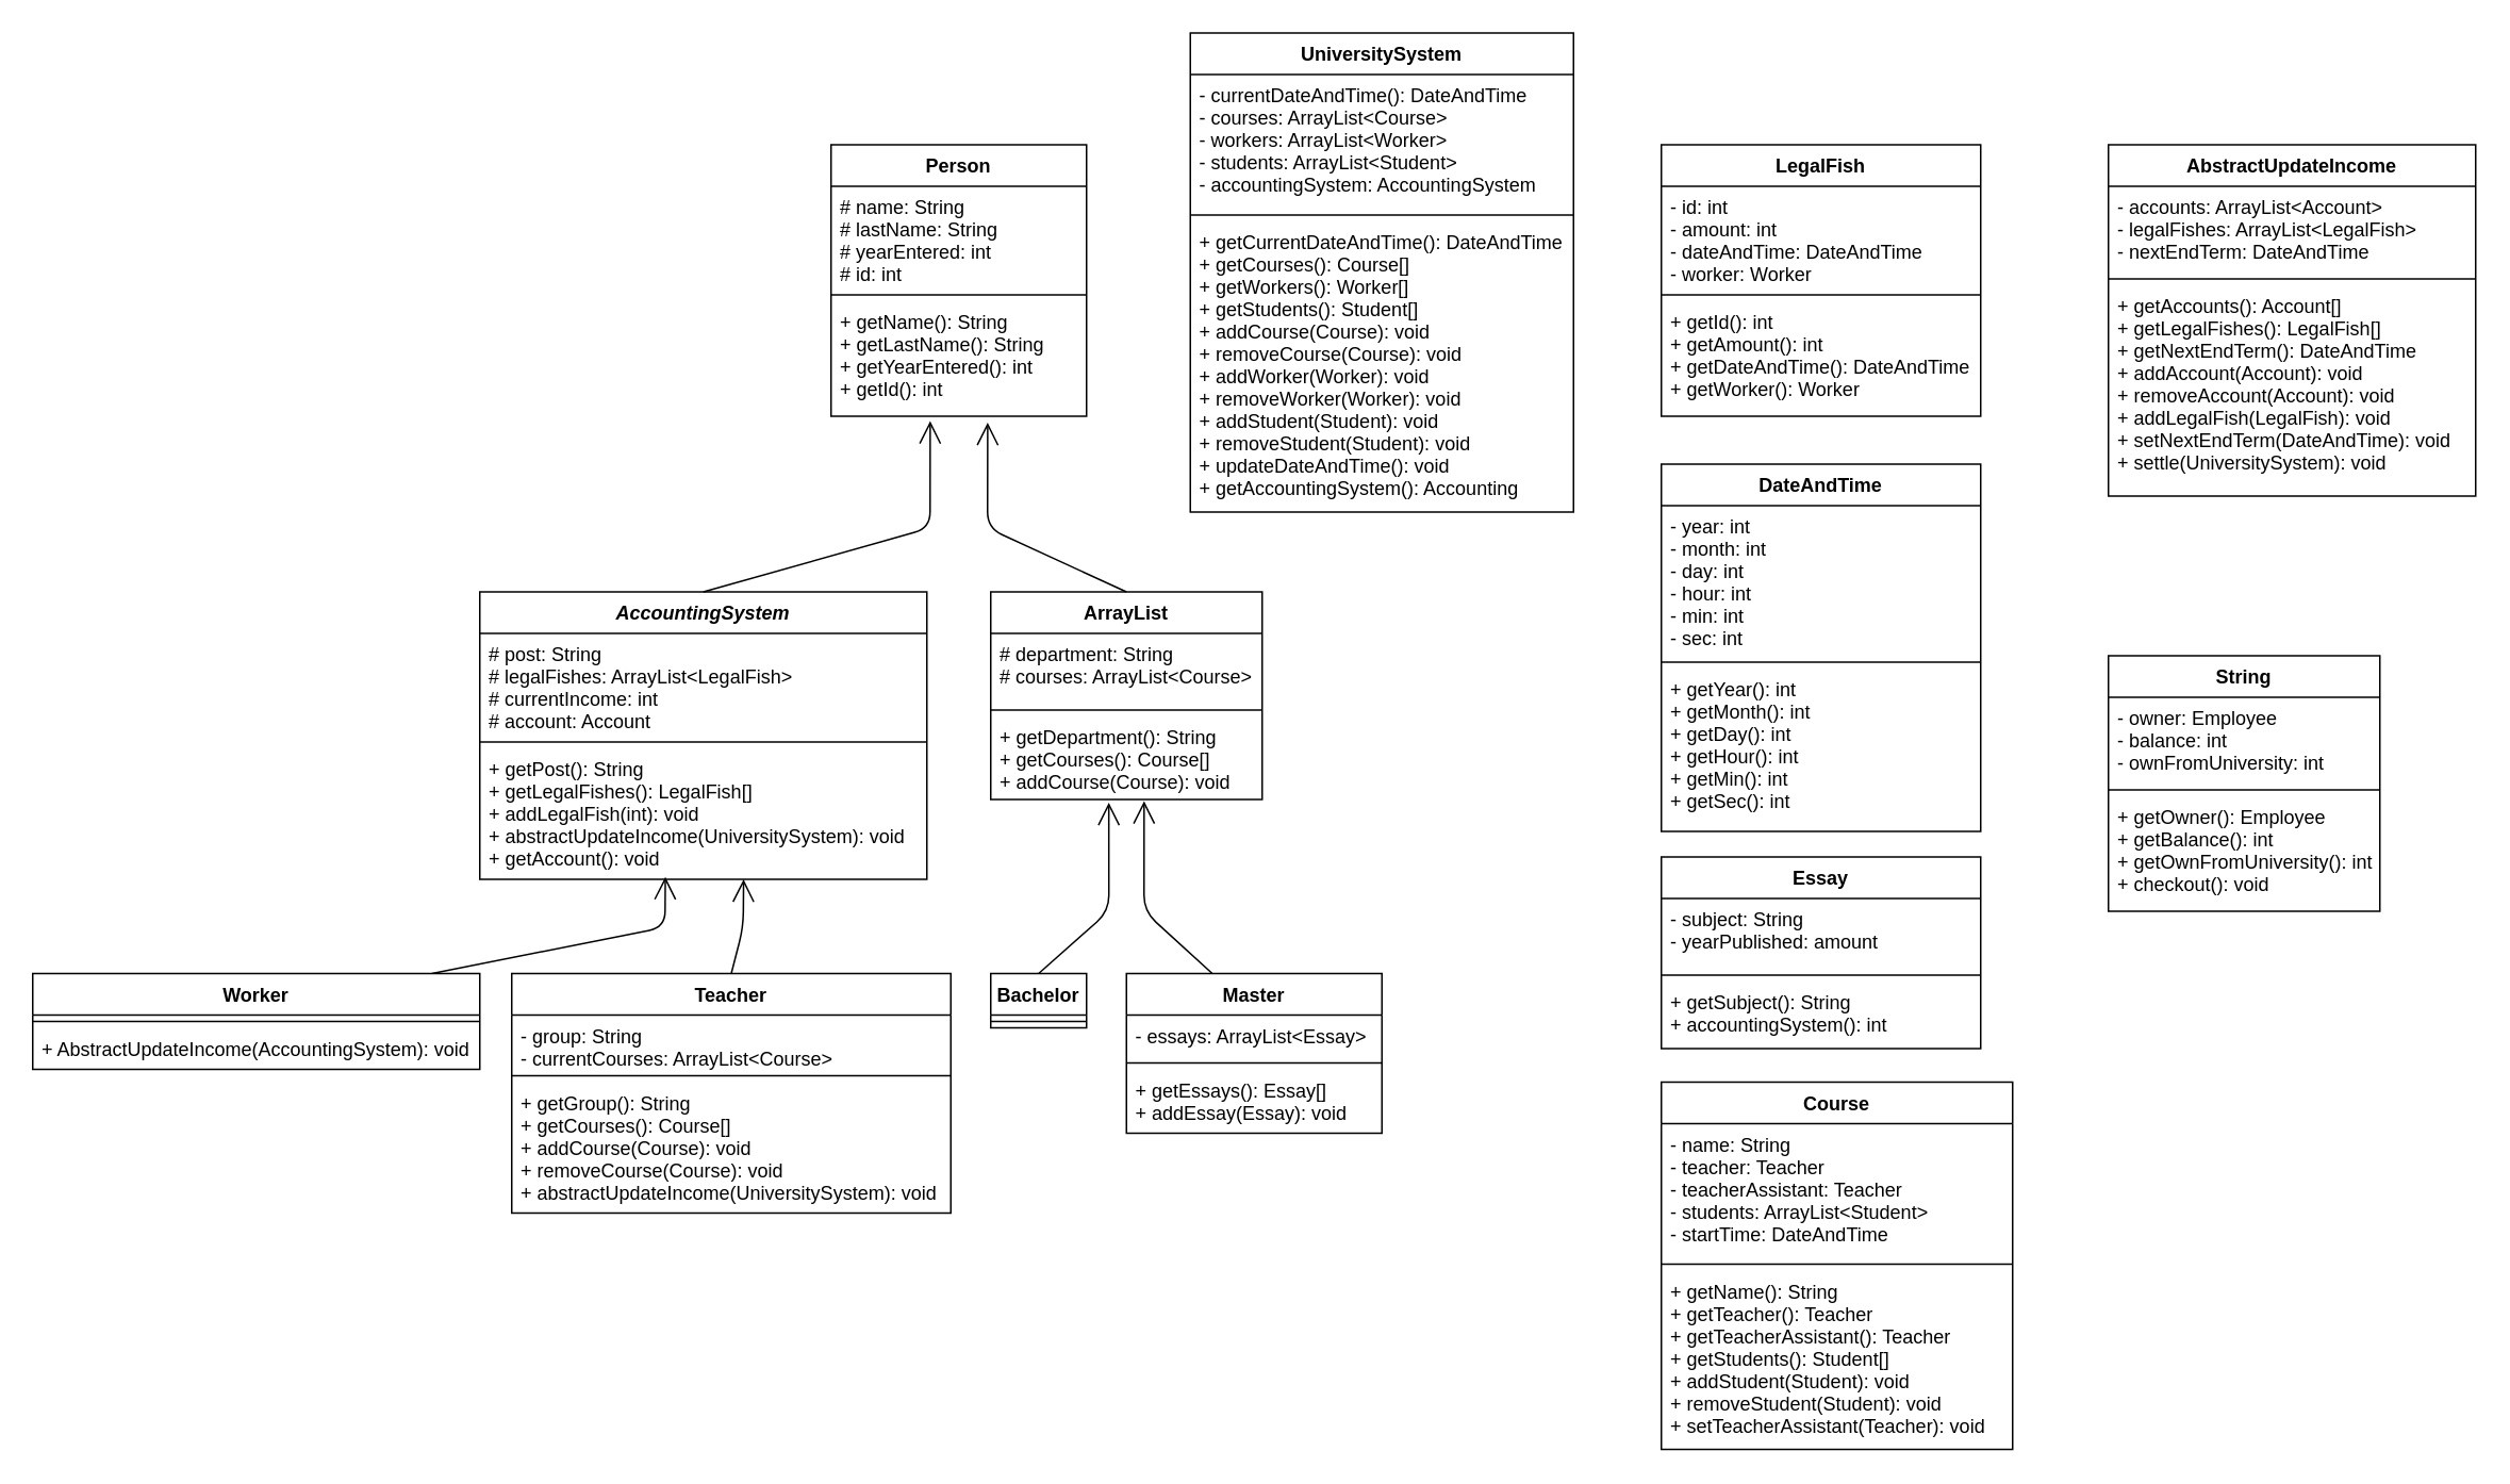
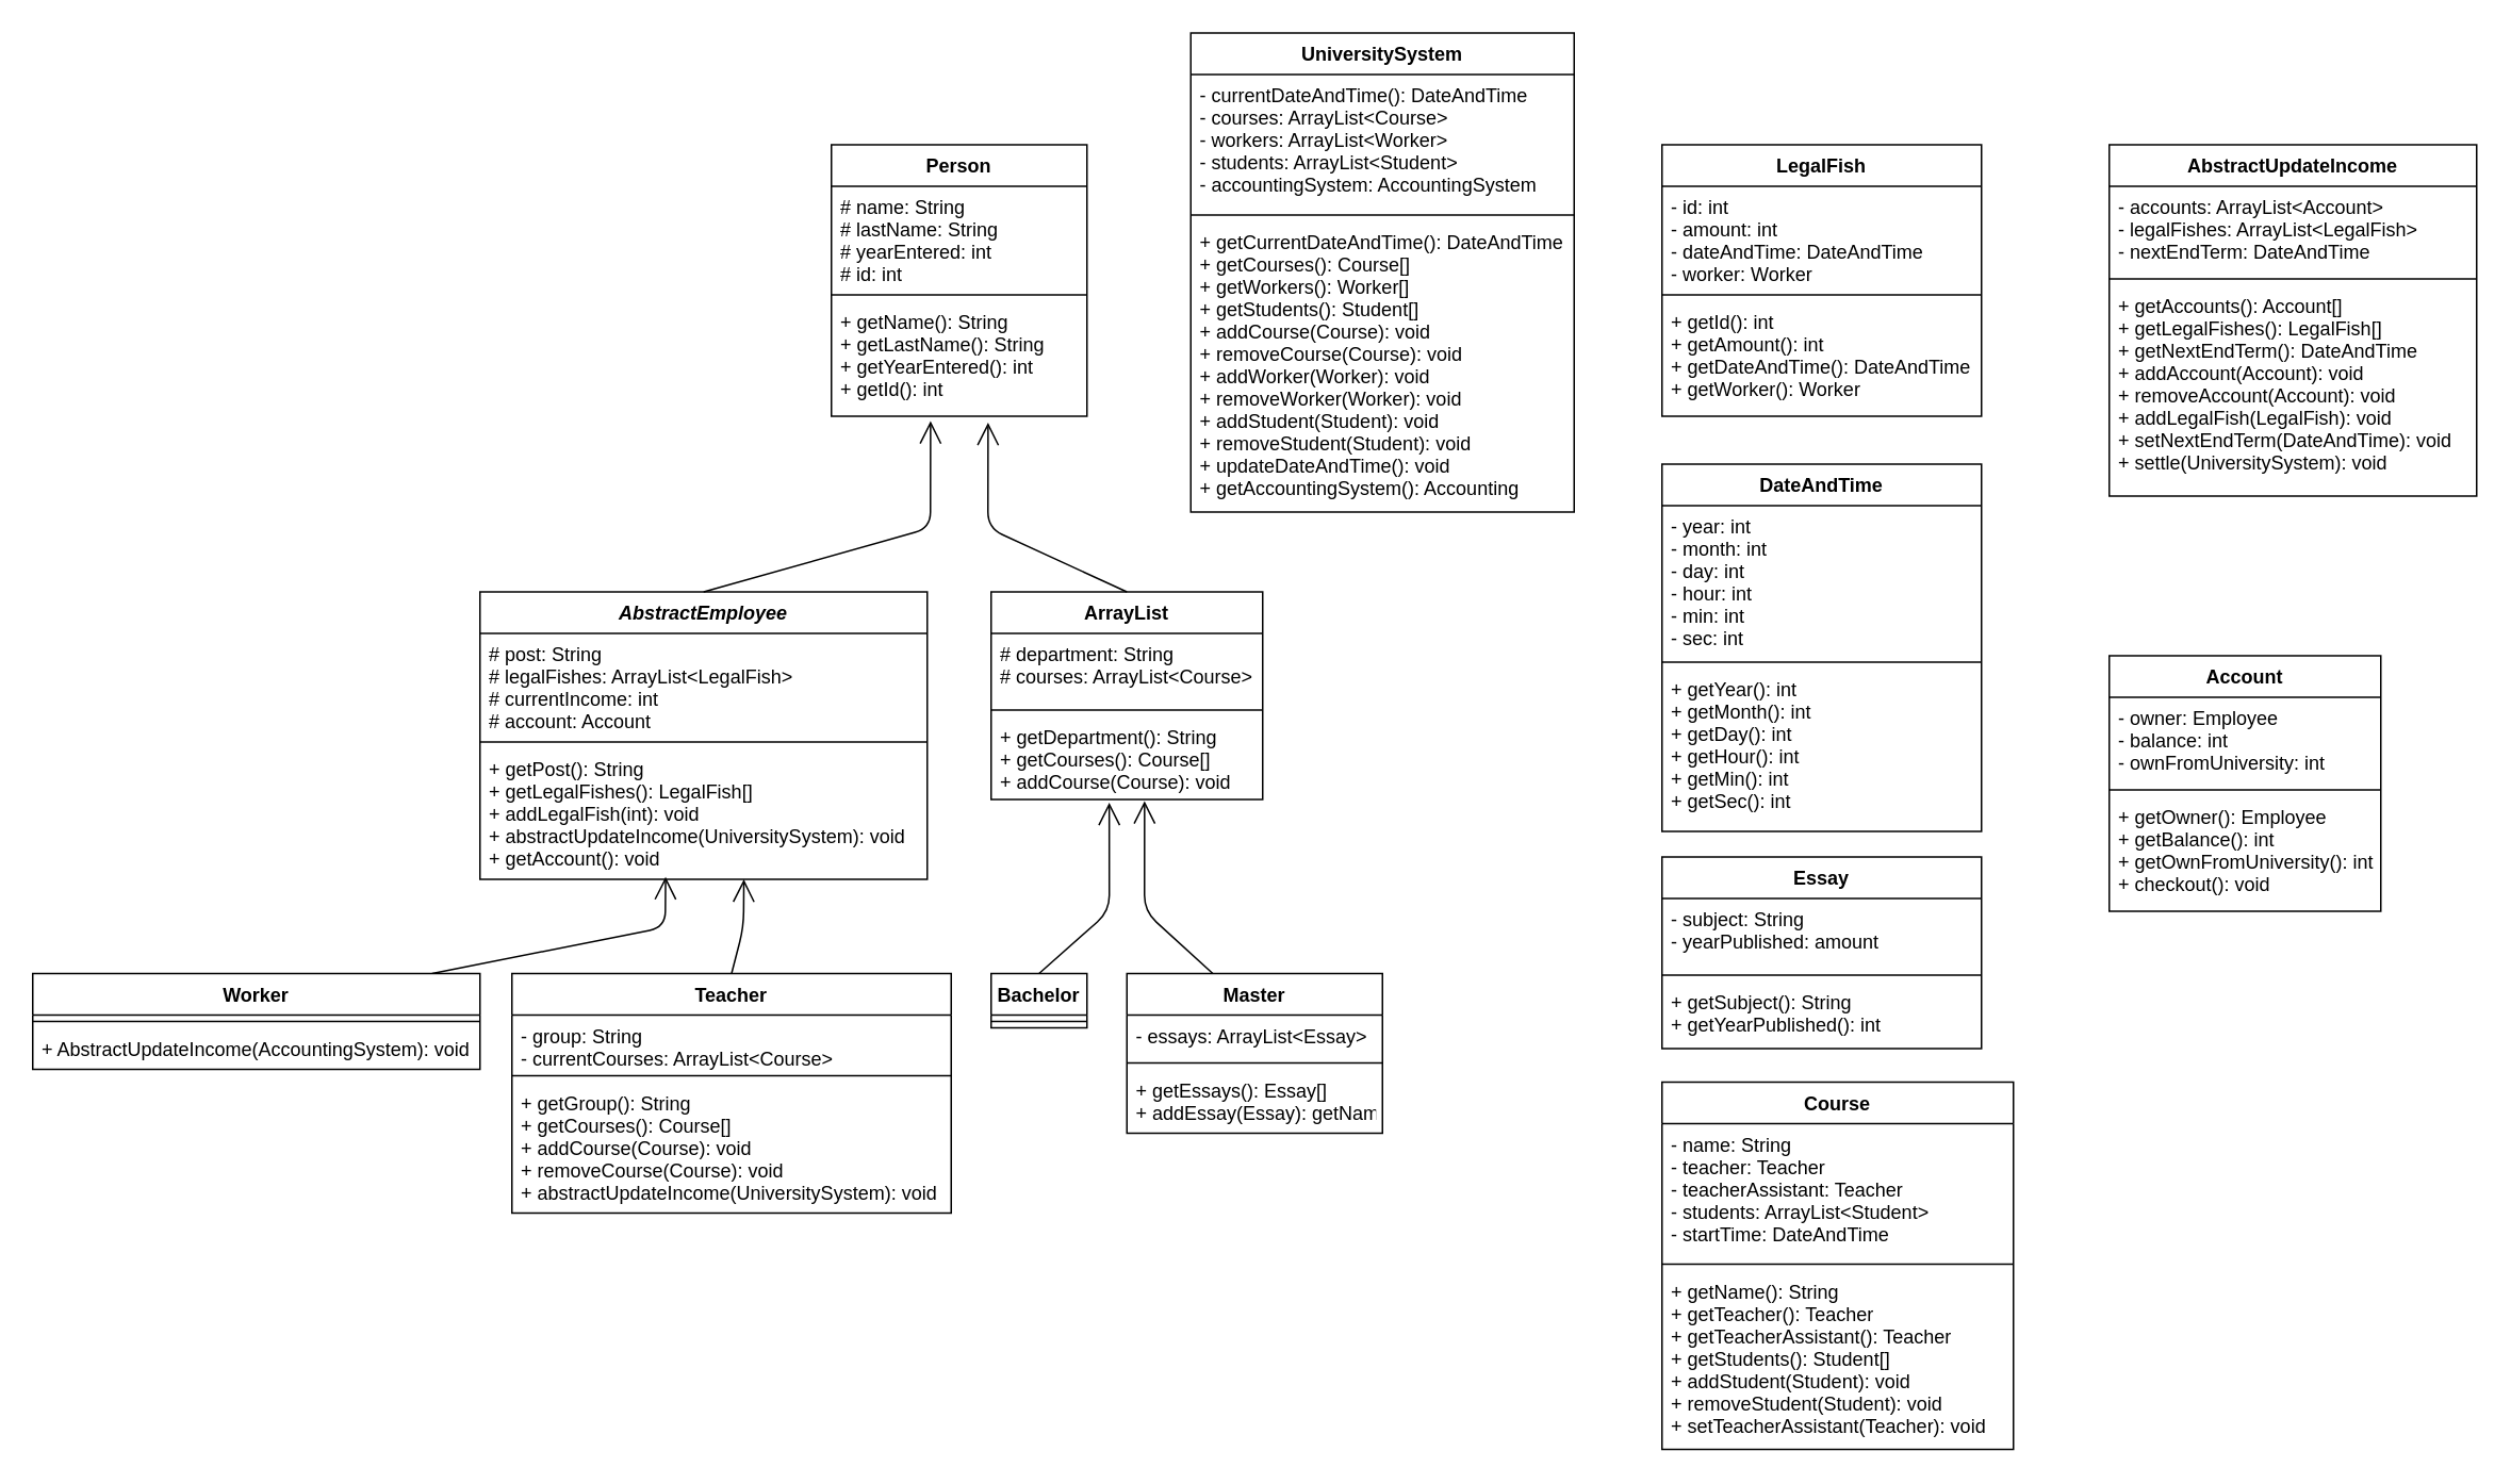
- <mxCell id="6" value="AccountingSystem" style="swimlane;fontStyle=3;align=center;verticalAlign=top;childLayout=stackLayout;horizontal=1;startSize=26;horizontalStack=0;resizeParent=1;resizeParentMax=0;resizeLast=0;collapsible=1;marginBottom=0;" parent="1" vertex="1"><mxGeometry x="300" y="370" width="280" height="180" as="geometry" /></mxCell>
+ <mxCell id="6" value="AbstractEmployee" style="swimlane;fontStyle=3;align=center;verticalAlign=top;childLayout=stackLayout;horizontal=1;startSize=26;horizontalStack=0;resizeParent=1;resizeParentMax=0;resizeLast=0;collapsible=1;marginBottom=0;" parent="1" vertex="1"><mxGeometry x="300" y="370" width="280" height="180" as="geometry" /></mxCell>
- <mxCell id="57" value="String" style="swimlane;fontStyle=1;align=center;verticalAlign=top;childLayout=stackLayout;horizontal=1;startSize=26;horizontalStack=0;resizeParent=1;resizeParentMax=0;resizeLast=0;collapsible=1;marginBottom=0;" parent="1" vertex="1"><mxGeometry x="1320" y="410" width="170" height="160" as="geometry" /></mxCell>
+ <mxCell id="57" value="Account" style="swimlane;fontStyle=1;align=center;verticalAlign=top;childLayout=stackLayout;horizontal=1;startSize=26;horizontalStack=0;resizeParent=1;resizeParentMax=0;resizeLast=0;collapsible=1;marginBottom=0;" parent="1" vertex="1"><mxGeometry x="1320" y="410" width="170" height="160" as="geometry" /></mxCell>
- <mxCell id="41" value="+ getSubject(): String&#10;+ accountingSystem(): int&#10;" style="text;strokeColor=none;fillColor=none;align=left;verticalAlign=top;spacingLeft=4;spacingRight=4;overflow=hidden;rotatable=0;points=[[0,0.5],[1,0.5]];portConstraint=eastwest;" parent="38" vertex="1"><mxGeometry y="78" width="200" height="42" as="geometry" /></mxCell>
+ <mxCell id="41" value="+ getSubject(): String&#10;+ getYearPublished(): int&#10;" style="text;strokeColor=none;fillColor=none;align=left;verticalAlign=top;spacingLeft=4;spacingRight=4;overflow=hidden;rotatable=0;points=[[0,0.5],[1,0.5]];portConstraint=eastwest;" parent="38" vertex="1"><mxGeometry y="78" width="200" height="42" as="geometry" /></mxCell>
- <mxCell id="29" value="+ getEssays(): Essay[]&#10;+ addEssay(Essay): void&#10;" style="text;strokeColor=none;fillColor=none;align=left;verticalAlign=top;spacingLeft=4;spacingRight=4;overflow=hidden;rotatable=0;points=[[0,0.5],[1,0.5]];portConstraint=eastwest;" parent="26" vertex="1"><mxGeometry y="60" width="160" height="40" as="geometry" /></mxCell>
+ <mxCell id="29" value="+ getEssays(): Essay[]&#10;+ addEssay(Essay): getName&#10;" style="text;strokeColor=none;fillColor=none;align=left;verticalAlign=top;spacingLeft=4;spacingRight=4;overflow=hidden;rotatable=0;points=[[0,0.5],[1,0.5]];portConstraint=eastwest;" parent="26" vertex="1"><mxGeometry y="60" width="160" height="40" as="geometry" /></mxCell>
